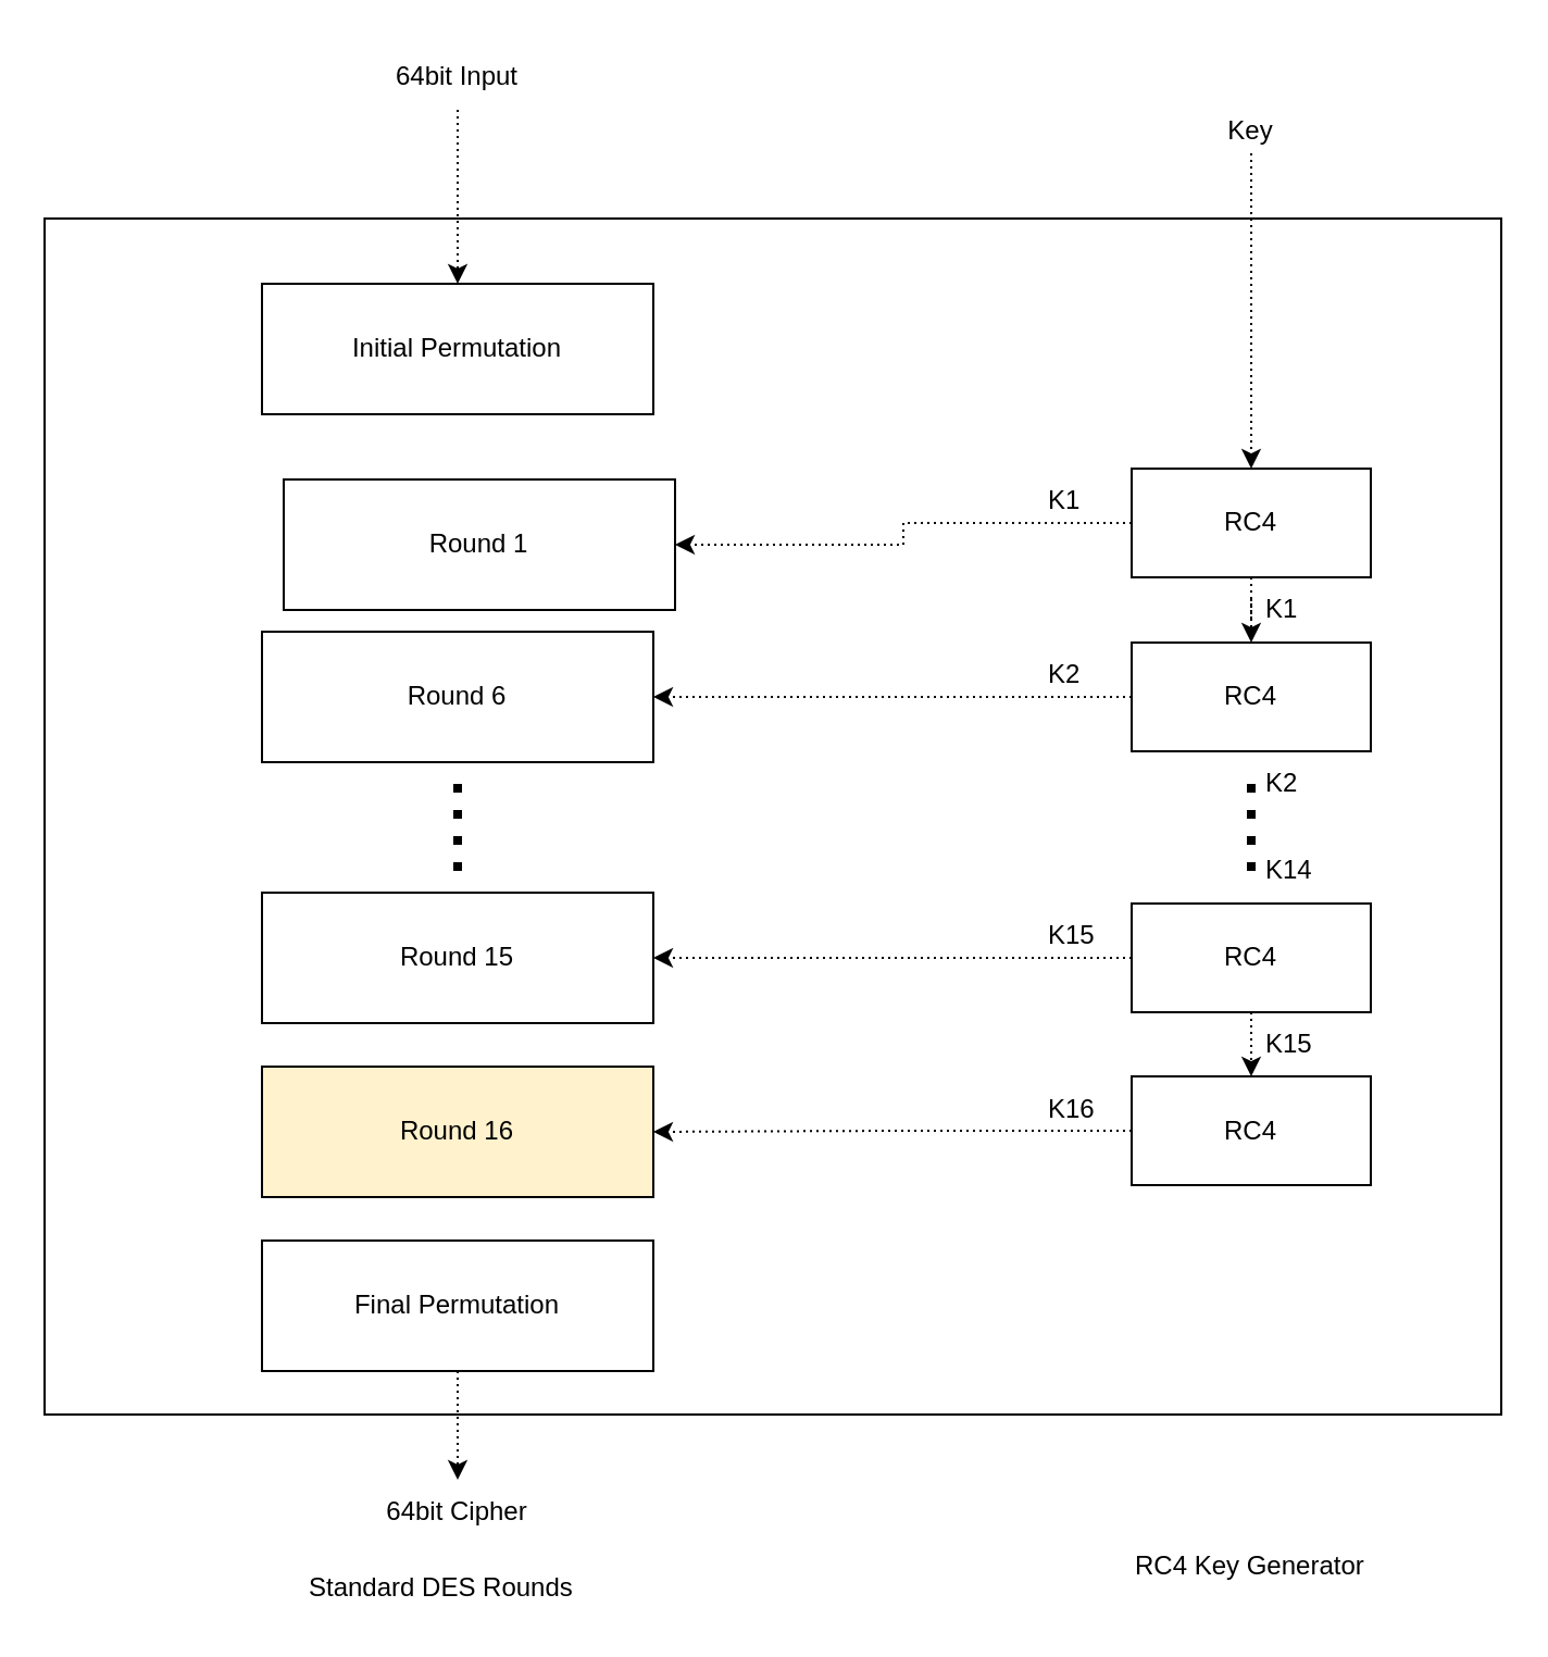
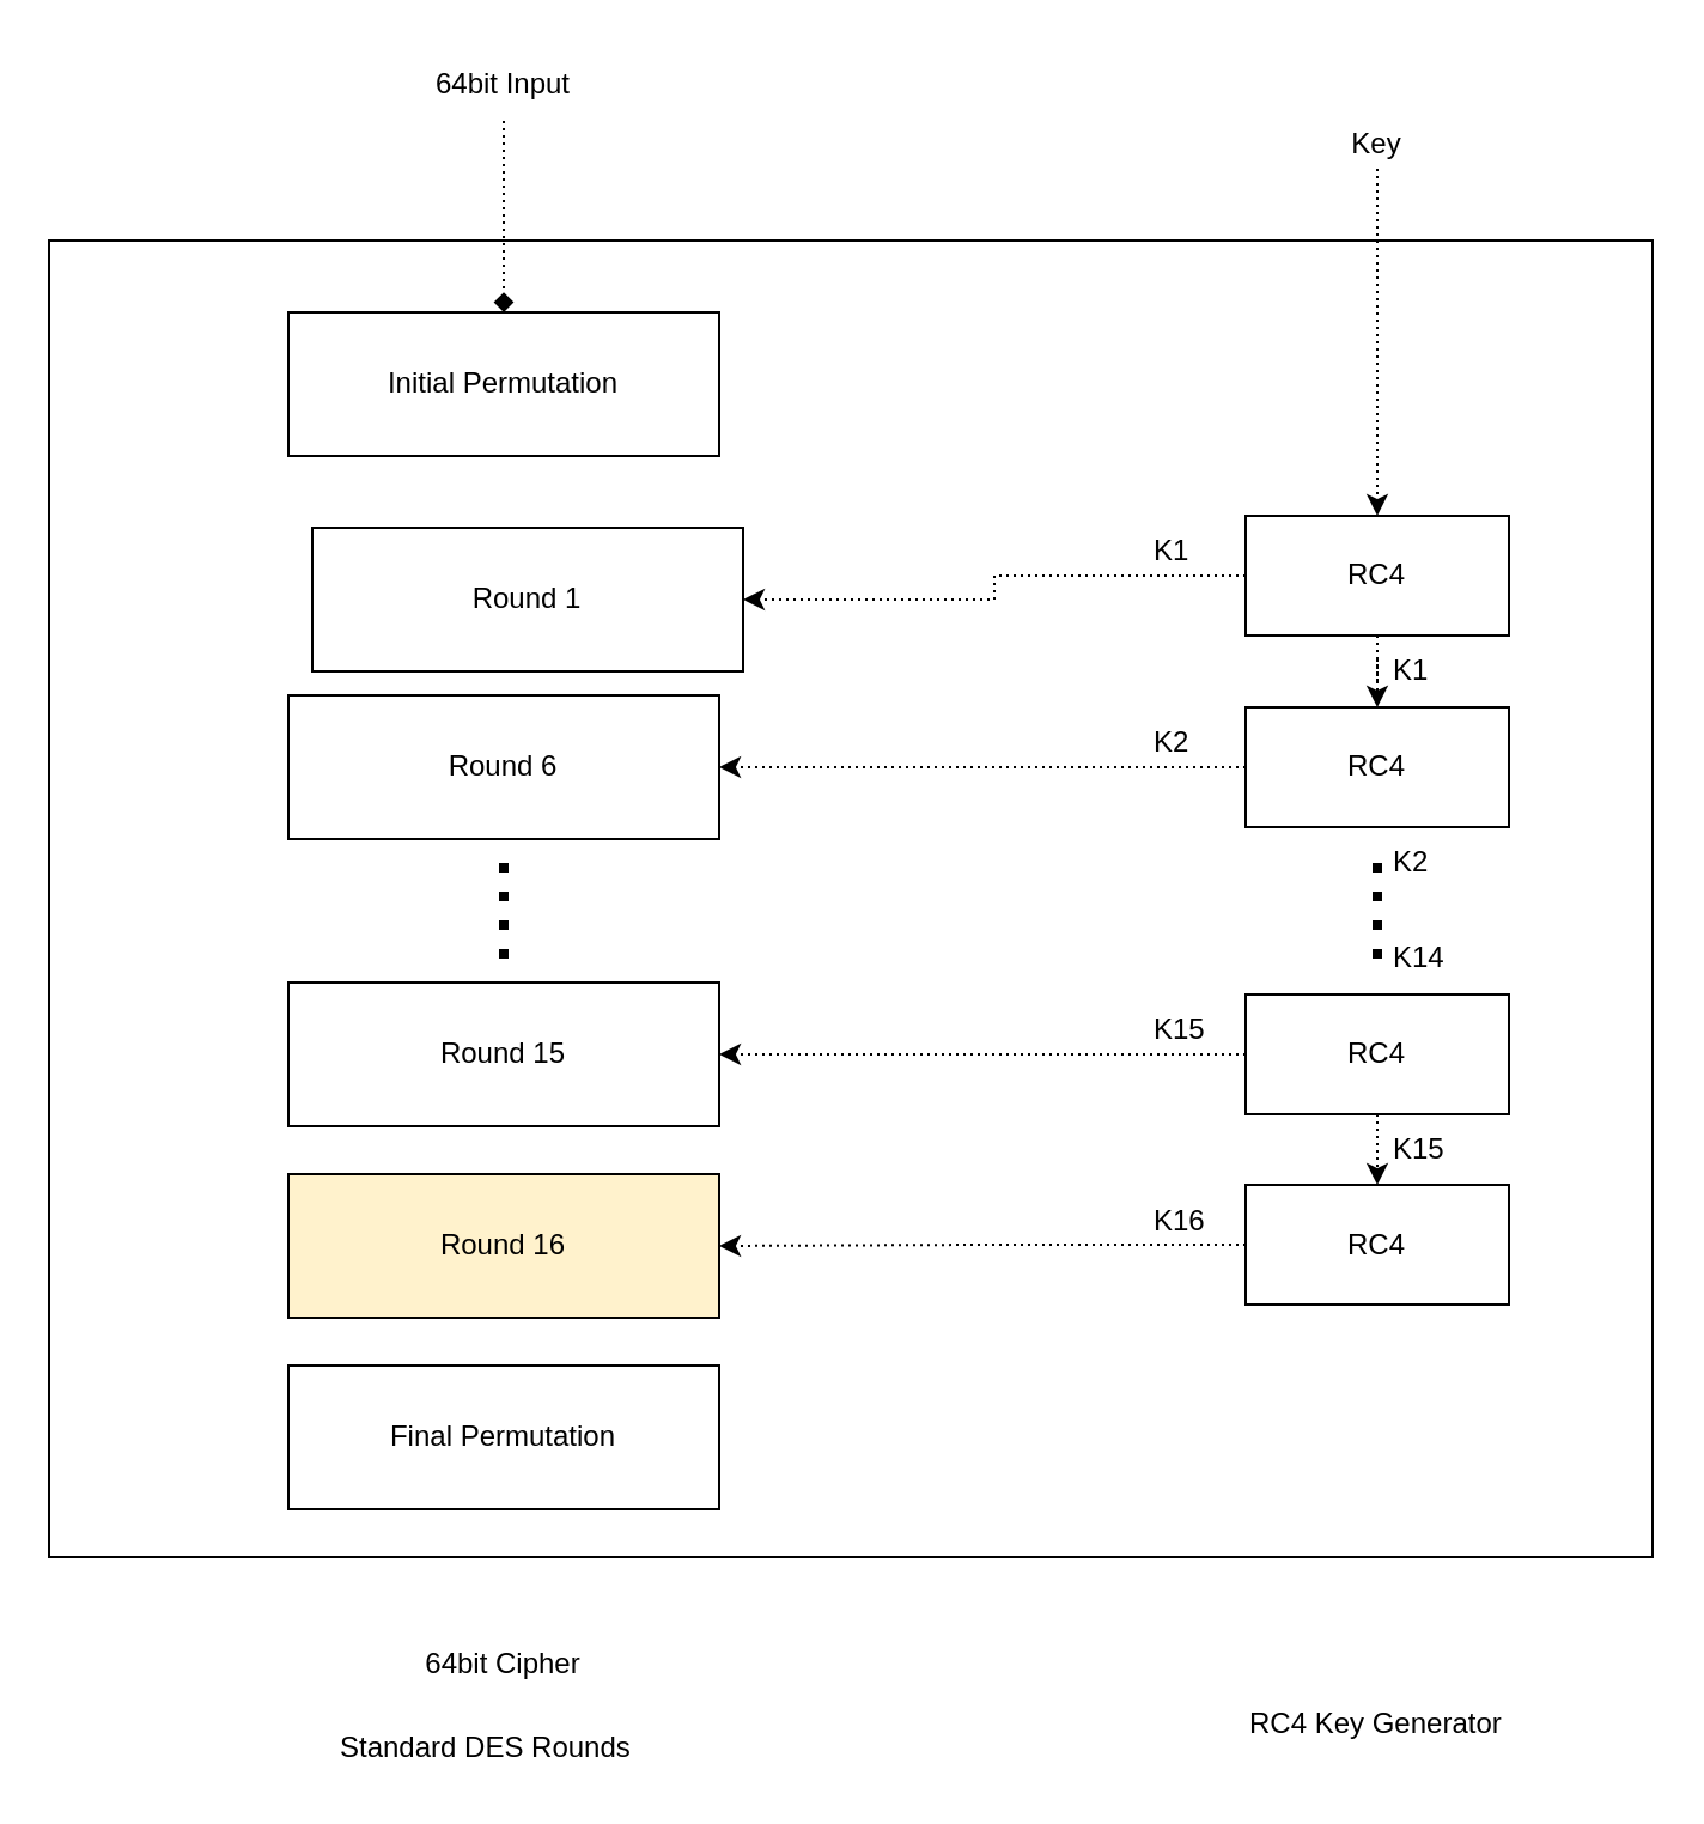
- <mxCell id="13" style="edgeStyle=orthogonalEdgeStyle;rounded=0;orthogonalLoop=1;jettySize=auto;html=1;entryX=0.5;entryY=0;entryDx=0;entryDy=0;dashed=1;dashPattern=1 2;strokeWidth=1;" edge="1" parent="1" source="14" target="2"><mxGeometry relative="1" as="geometry" /></mxCell>
+ <mxCell id="13" style="edgeStyle=orthogonalEdgeStyle;rounded=0;orthogonalLoop=1;jettySize=auto;html=1;entryX=0.5;entryY=0;entryDx=0;entryDy=0;dashed=1;dashPattern=1 2;strokeWidth=1;endArrow=diamond;" edge="1" parent="1" source="14" target="2"><mxGeometry relative="1" as="geometry" /></mxCell>
- <mxCell id="7" style="edgeStyle=orthogonalEdgeStyle;rounded=0;orthogonalLoop=1;jettySize=auto;html=1;dashed=1;dashPattern=1 2;strokeWidth=1;" edge="1" parent="1" source="8" target="12"><mxGeometry relative="1" as="geometry" /></mxCell>
